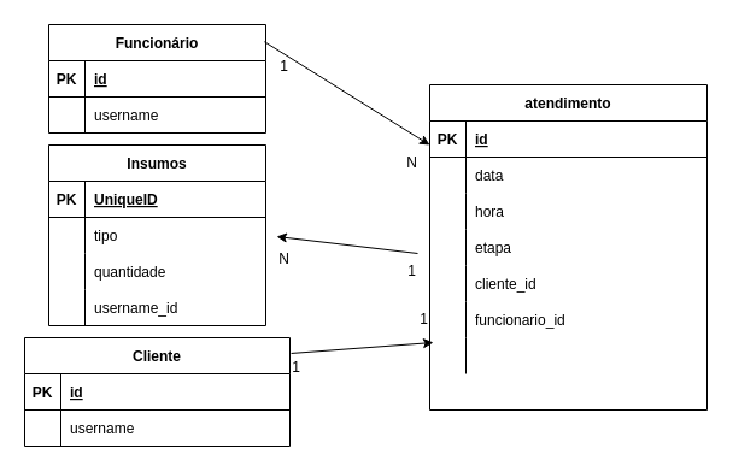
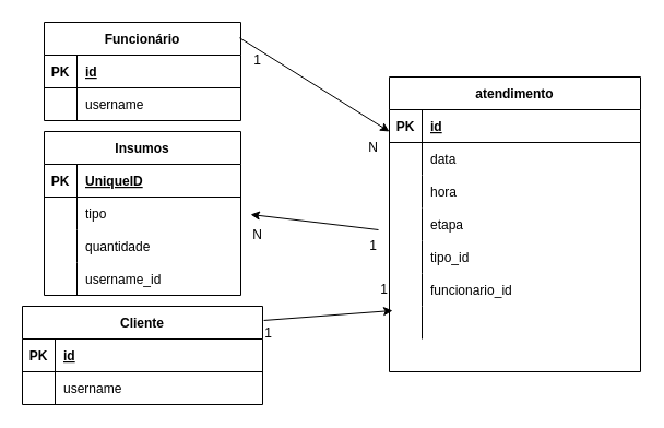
- <mxCell id="24" value="cliente_id" style="shape=partialRectangle;connectable=0;fillColor=none;top=0;left=0;bottom=0;right=0;align=left;spacingLeft=6;overflow=hidden;" parent="22" vertex="1"><mxGeometry x="30" width="200" height="30" as="geometry"><mxRectangle width="200" height="30" as="alternateBounds" /></mxGeometry></mxCell>
+ <mxCell id="24" value="tipo_id" style="shape=partialRectangle;connectable=0;fillColor=none;top=0;left=0;bottom=0;right=0;align=left;spacingLeft=6;overflow=hidden;" parent="22" vertex="1"><mxGeometry x="30" width="200" height="30" as="geometry"><mxRectangle width="200" height="30" as="alternateBounds" /></mxGeometry></mxCell>
